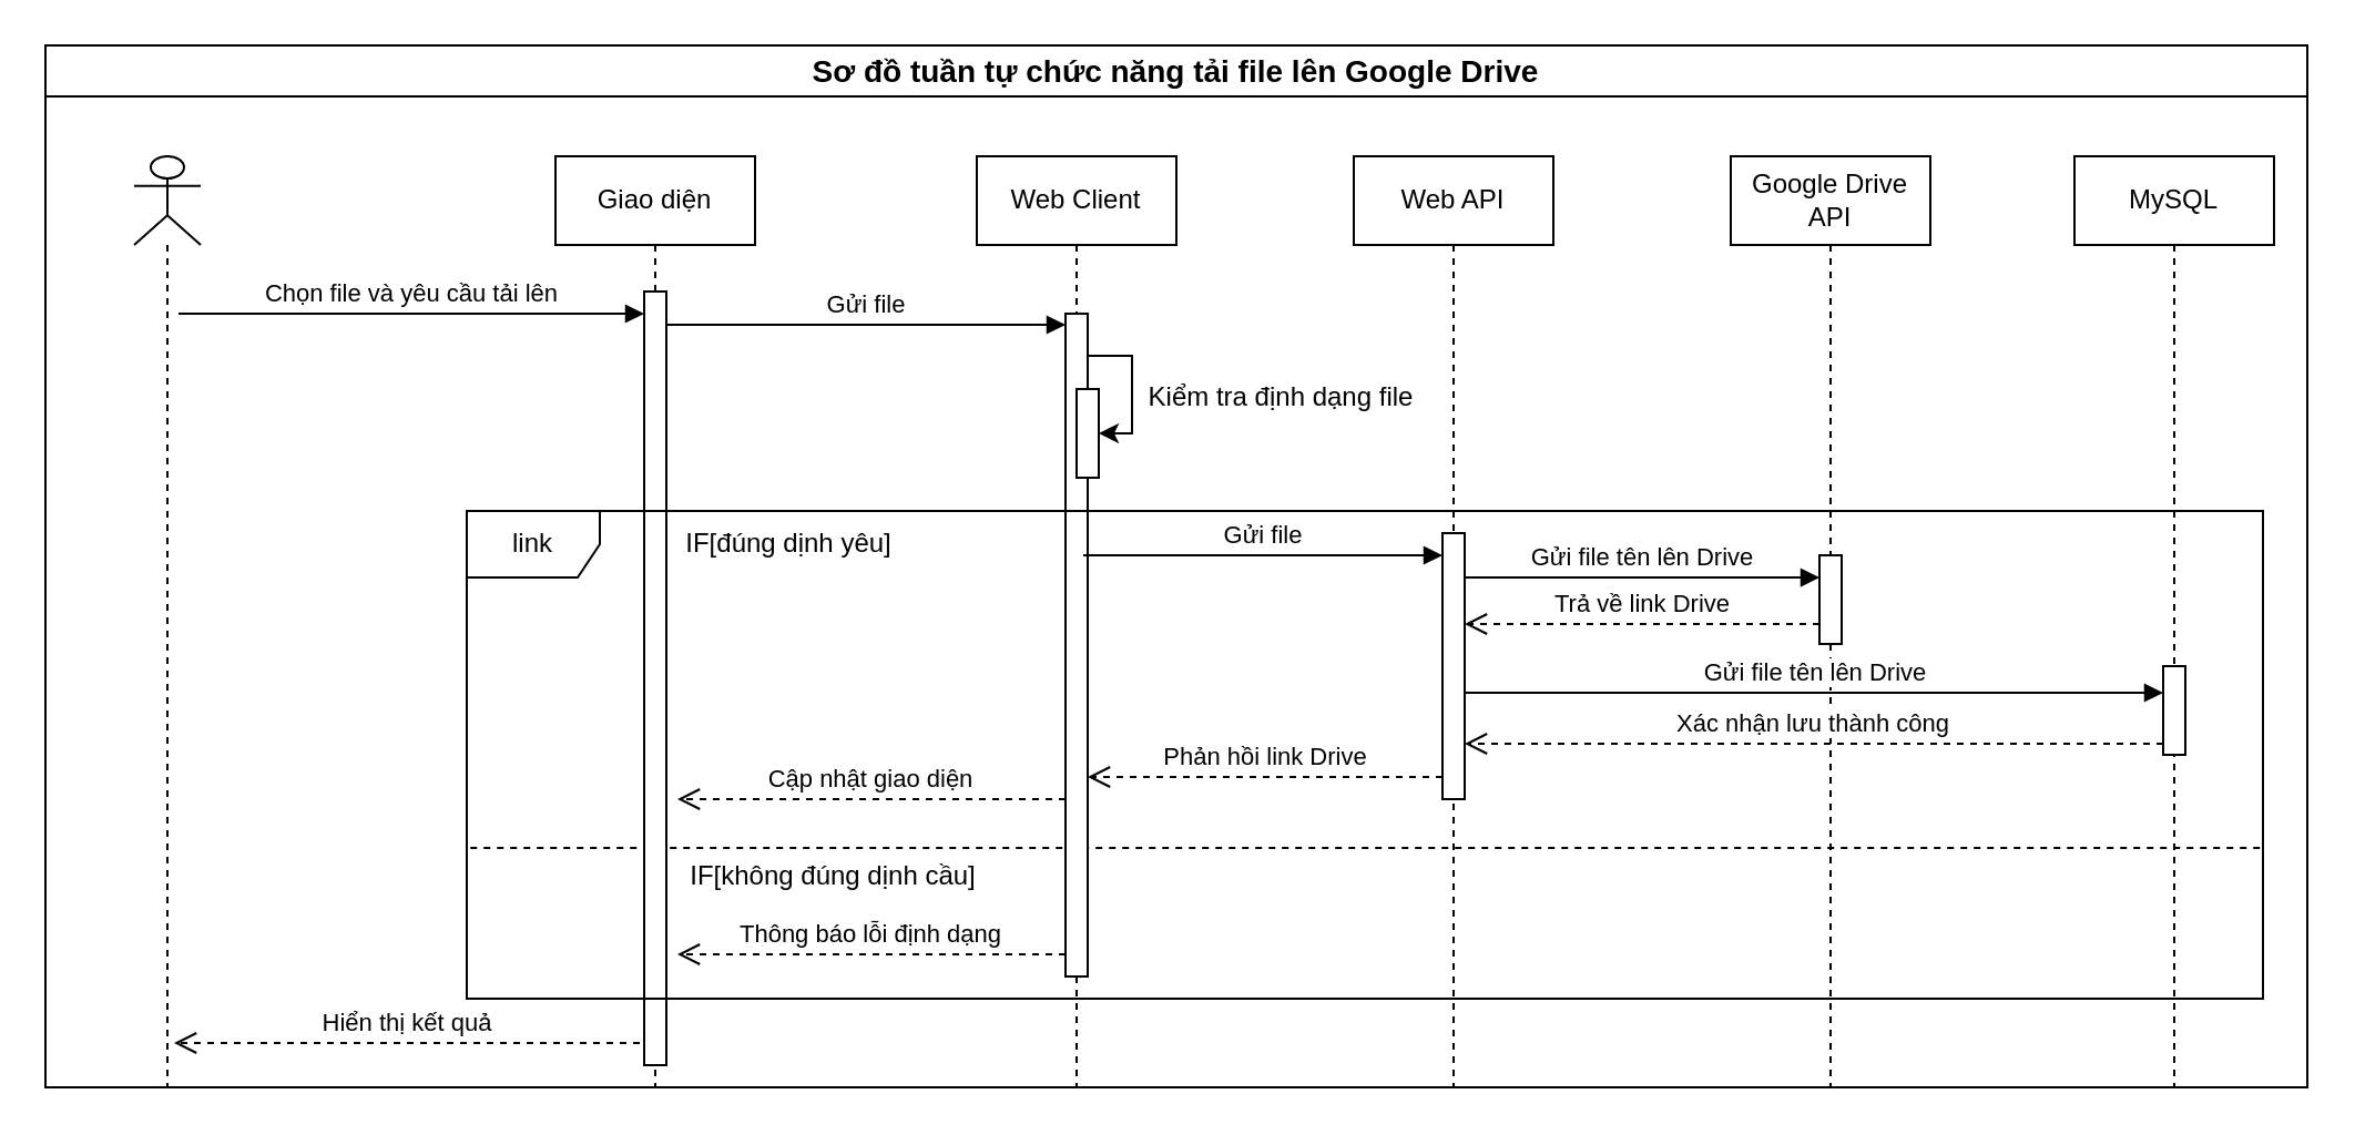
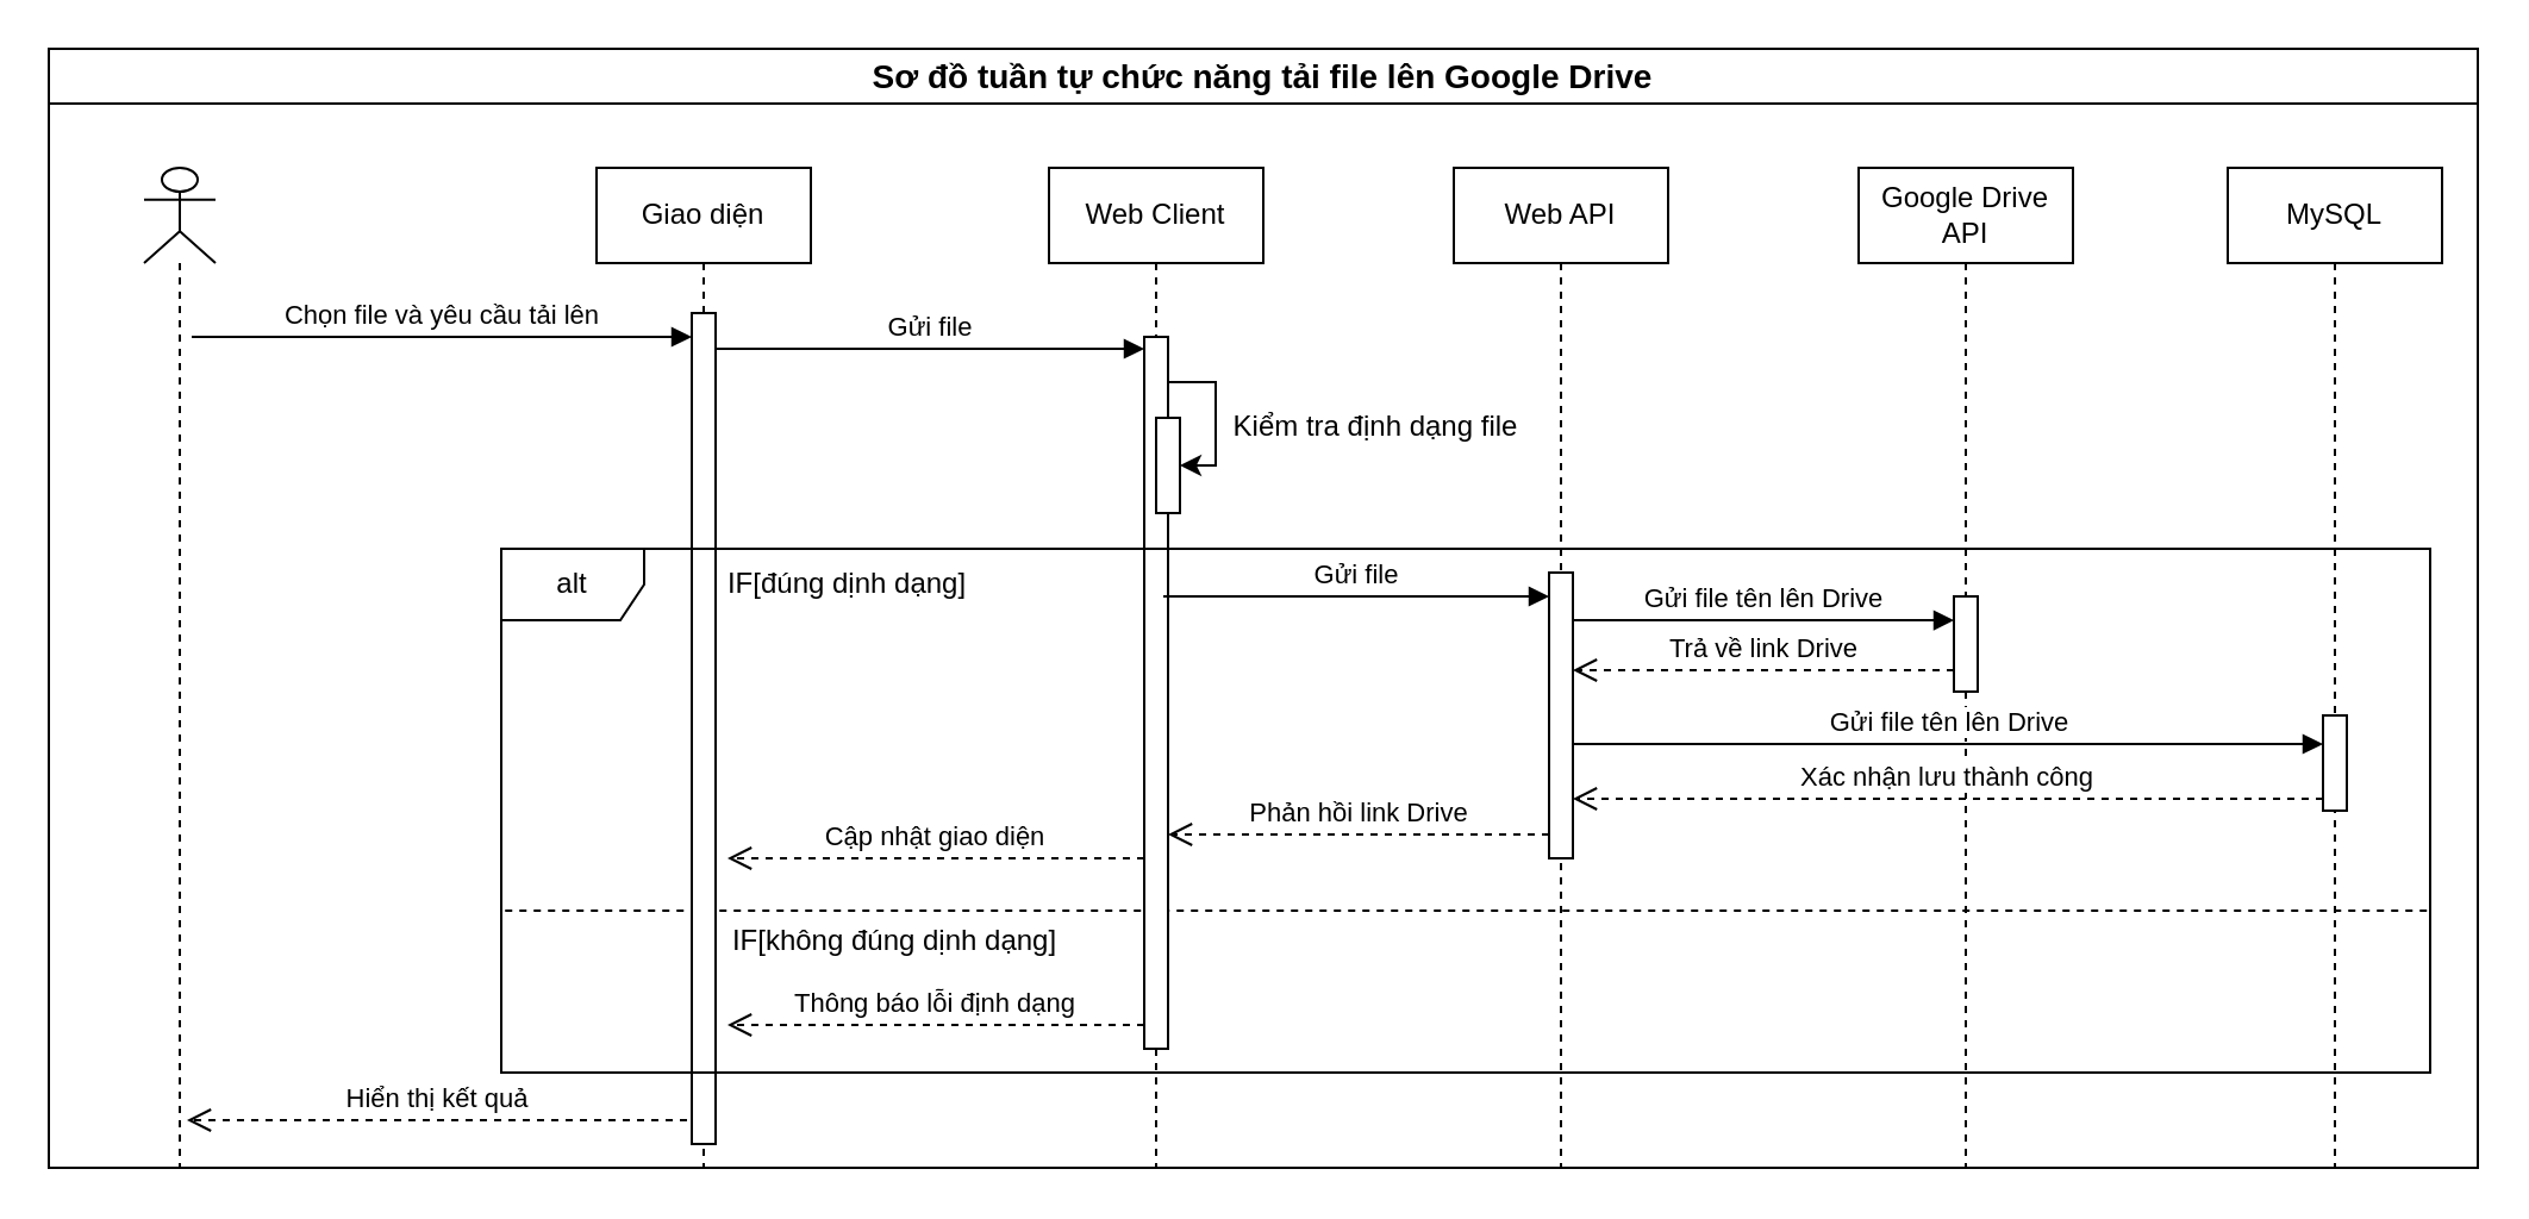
- <mxCell id="20" value="link" style="shape=umlFrame;whiteSpace=wrap;html=1;pointerEvents=0;" vertex="1" parent="2"><mxGeometry x="190" y="210" width="810" height="220" as="geometry" /></mxCell>
+ <mxCell id="20" value="alt" style="shape=umlFrame;whiteSpace=wrap;html=1;pointerEvents=0;" vertex="1" parent="2"><mxGeometry x="190" y="210" width="810" height="220" as="geometry" /></mxCell>
- <mxCell id="21" value="IF[đúng dịnh yêu]" style="text;html=1;align=center;verticalAlign=middle;resizable=0;points=[];autosize=1;strokeColor=none;fillColor=none;" vertex="1" parent="2"><mxGeometry x="275" y="210" width="120" height="30" as="geometry" /></mxCell>
+ <mxCell id="21" value="IF[đúng dịnh dạng]" style="text;html=1;align=center;verticalAlign=middle;resizable=0;points=[];autosize=1;strokeColor=none;fillColor=none;" vertex="1" parent="2"><mxGeometry x="275" y="210" width="120" height="30" as="geometry" /></mxCell>
- <mxCell id="22" value="IF[không đúng dịnh cầu]" style="text;html=1;align=center;verticalAlign=middle;resizable=0;points=[];autosize=1;strokeColor=none;fillColor=none;" vertex="1" parent="2"><mxGeometry x="275" y="360" width="160" height="30" as="geometry" /></mxCell>
+ <mxCell id="22" value="IF[không đúng dịnh dạng]" style="text;html=1;align=center;verticalAlign=middle;resizable=0;points=[];autosize=1;strokeColor=none;fillColor=none;" vertex="1" parent="2"><mxGeometry x="275" y="360" width="160" height="30" as="geometry" /></mxCell>
